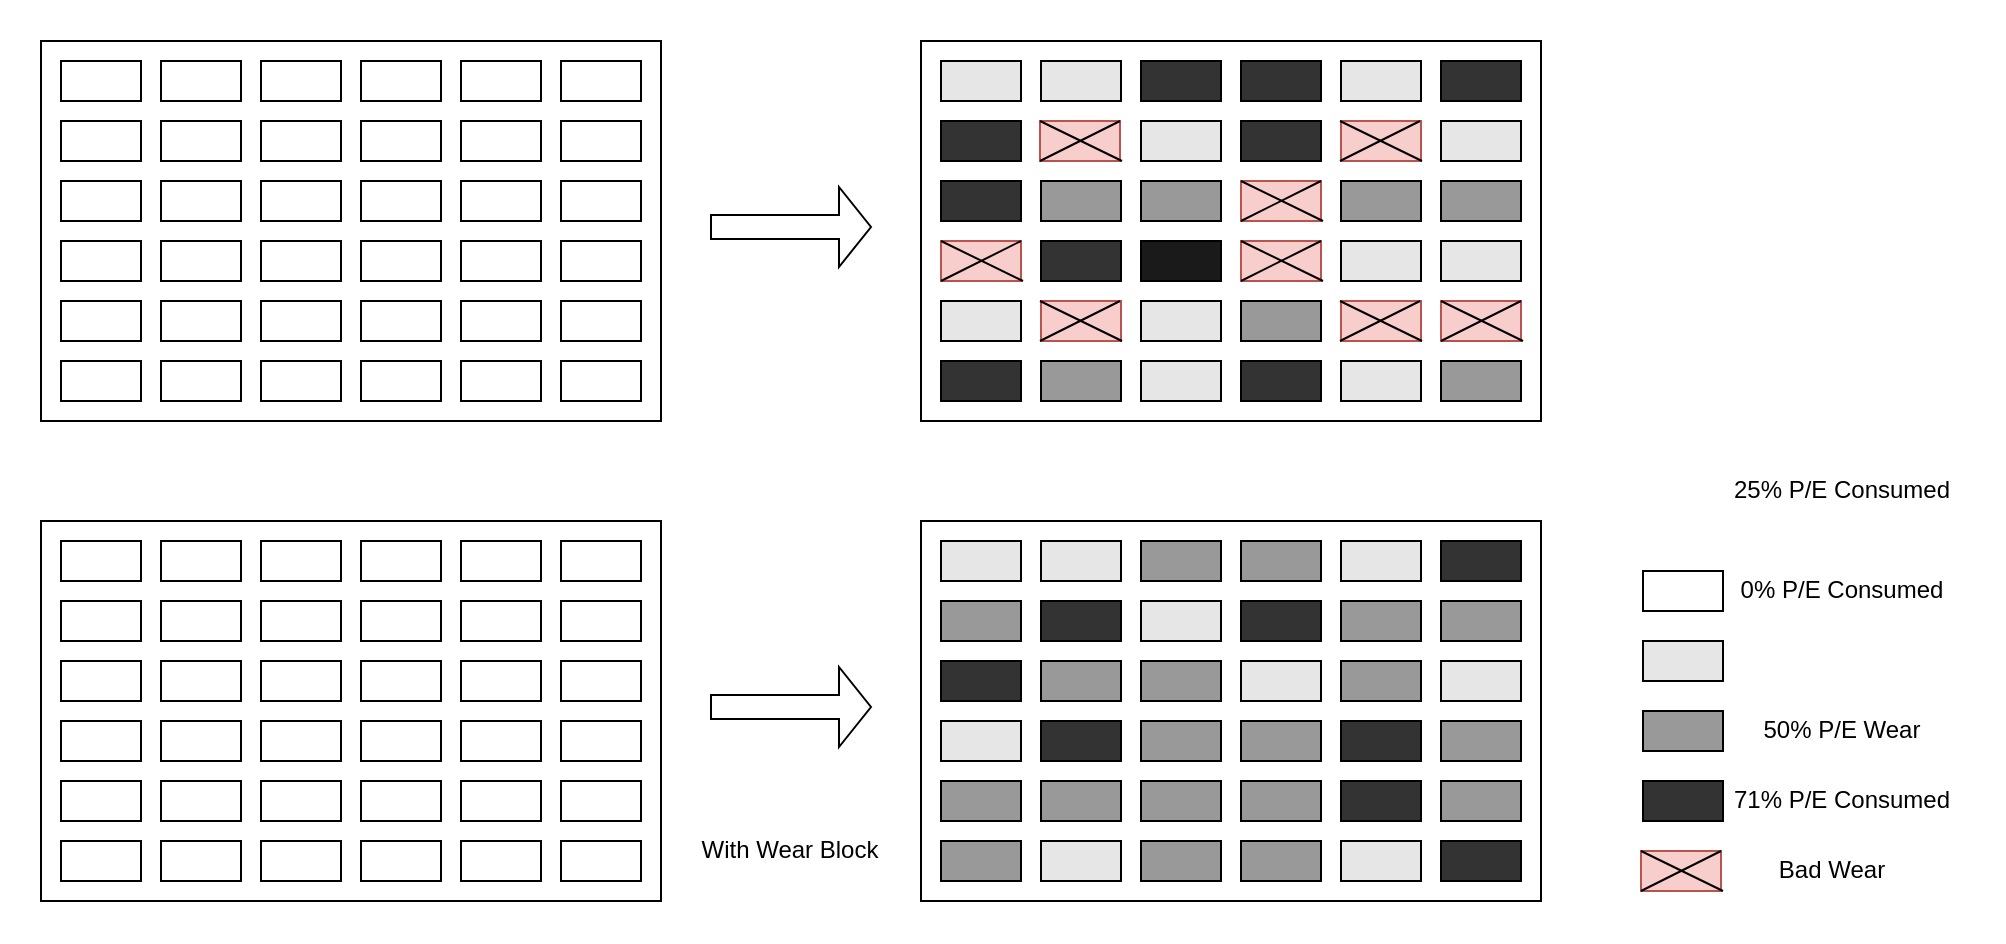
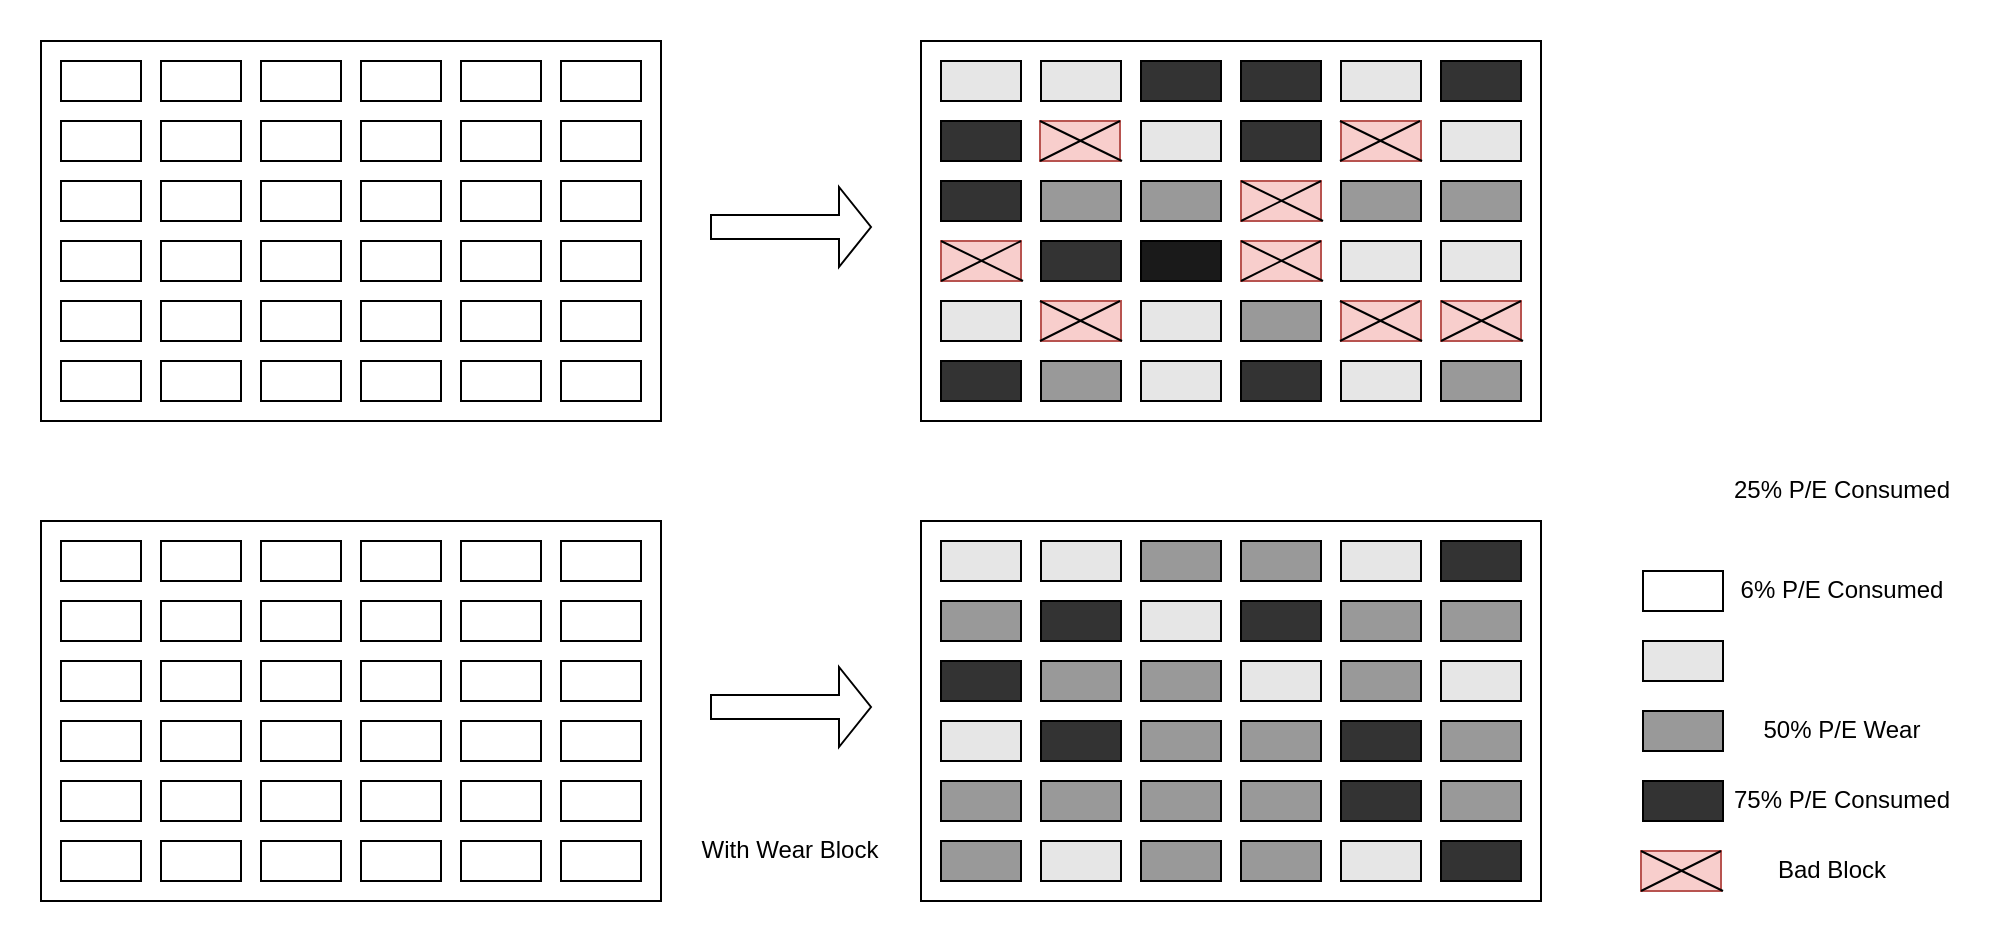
- <mxCell id="191" value="0% P/E Consumed" style="text;html=1;strokeColor=none;fillColor=none;align=center;verticalAlign=middle;whiteSpace=wrap;rounded=0;" vertex="1" parent="1"><mxGeometry x="861" y="280" width="120" height="30" as="geometry" /></mxCell>
+ <mxCell id="191" value="6% P/E Consumed" style="text;html=1;strokeColor=none;fillColor=none;align=center;verticalAlign=middle;whiteSpace=wrap;rounded=0;" vertex="1" parent="1"><mxGeometry x="861" y="280" width="120" height="30" as="geometry" /></mxCell>
- <mxCell id="194" value="71% P/E Consumed" style="text;html=1;strokeColor=none;fillColor=none;align=center;verticalAlign=middle;whiteSpace=wrap;rounded=0;" vertex="1" parent="1"><mxGeometry x="861" y="385" width="120" height="30" as="geometry" /></mxCell>
+ <mxCell id="194" value="75% P/E Consumed" style="text;html=1;strokeColor=none;fillColor=none;align=center;verticalAlign=middle;whiteSpace=wrap;rounded=0;" vertex="1" parent="1"><mxGeometry x="861" y="385" width="120" height="30" as="geometry" /></mxCell>
- <mxCell id="195" value="Bad Wear" style="text;html=1;strokeColor=none;fillColor=none;align=center;verticalAlign=middle;whiteSpace=wrap;rounded=0;" vertex="1" parent="1"><mxGeometry x="861" y="420" width="110" height="30" as="geometry" /></mxCell>
+ <mxCell id="195" value="Bad Block" style="text;html=1;strokeColor=none;fillColor=none;align=center;verticalAlign=middle;whiteSpace=wrap;rounded=0;" vertex="1" parent="1"><mxGeometry x="861" y="420" width="110" height="30" as="geometry" /></mxCell>
